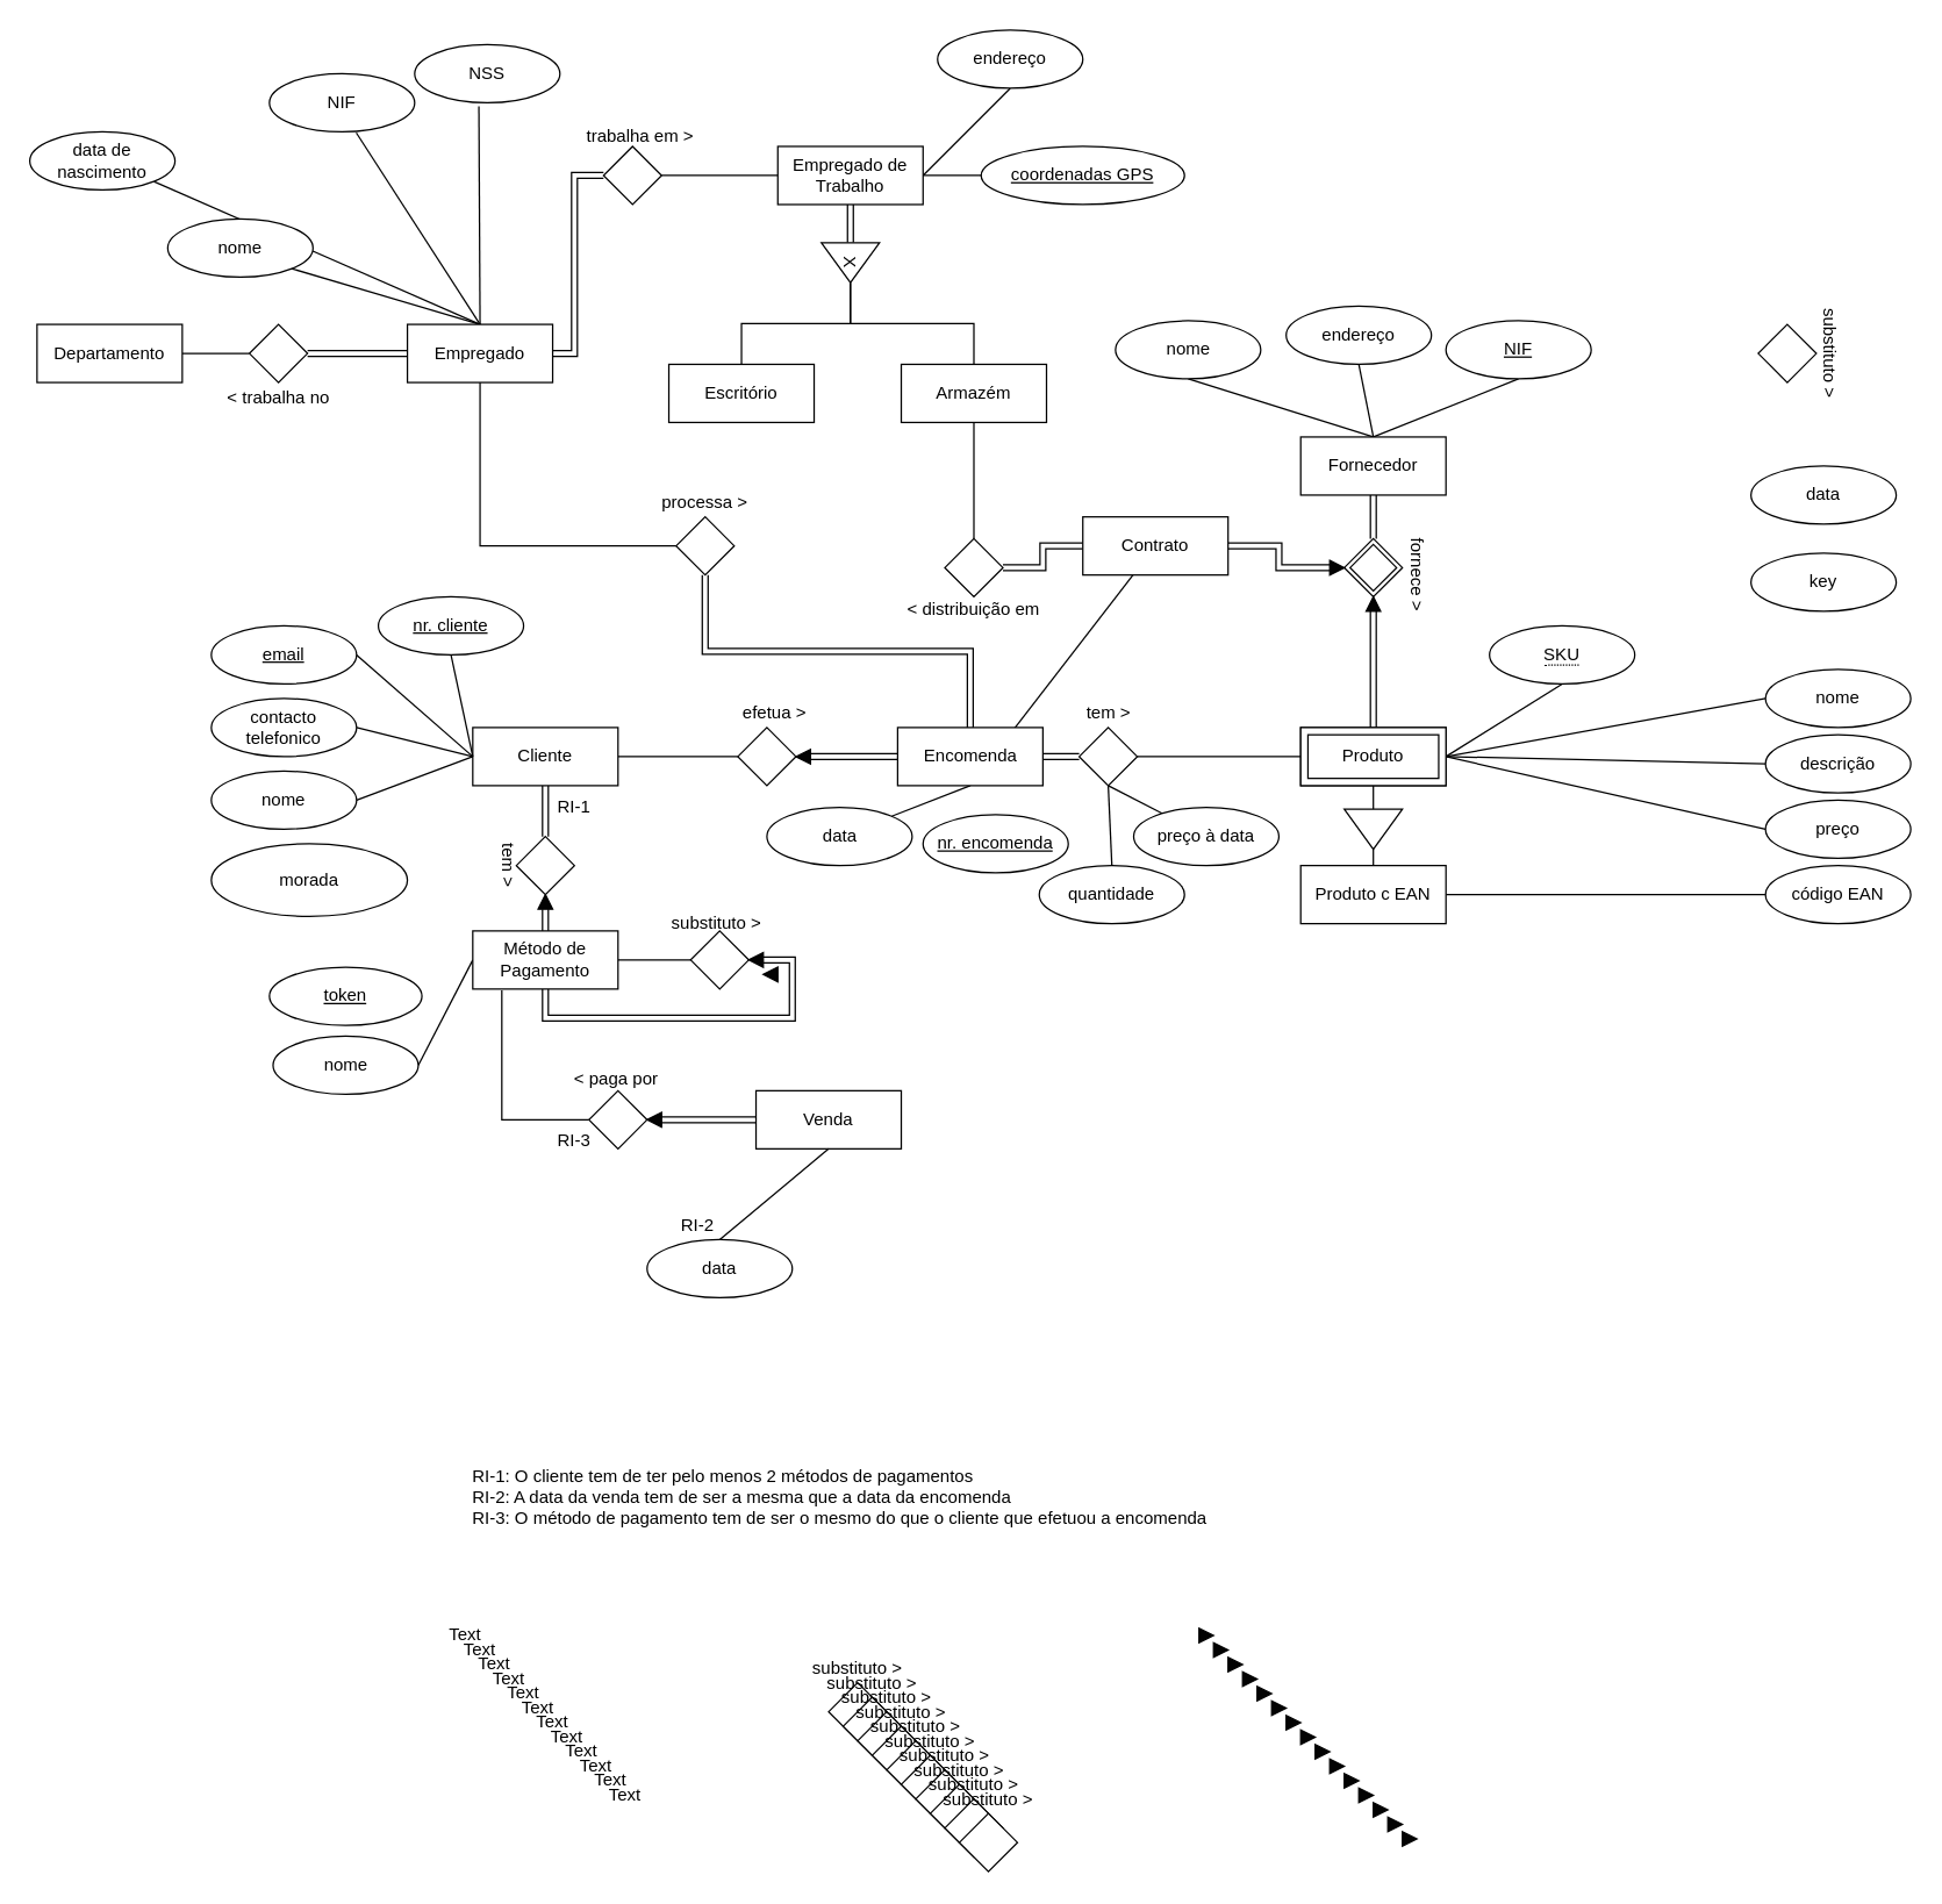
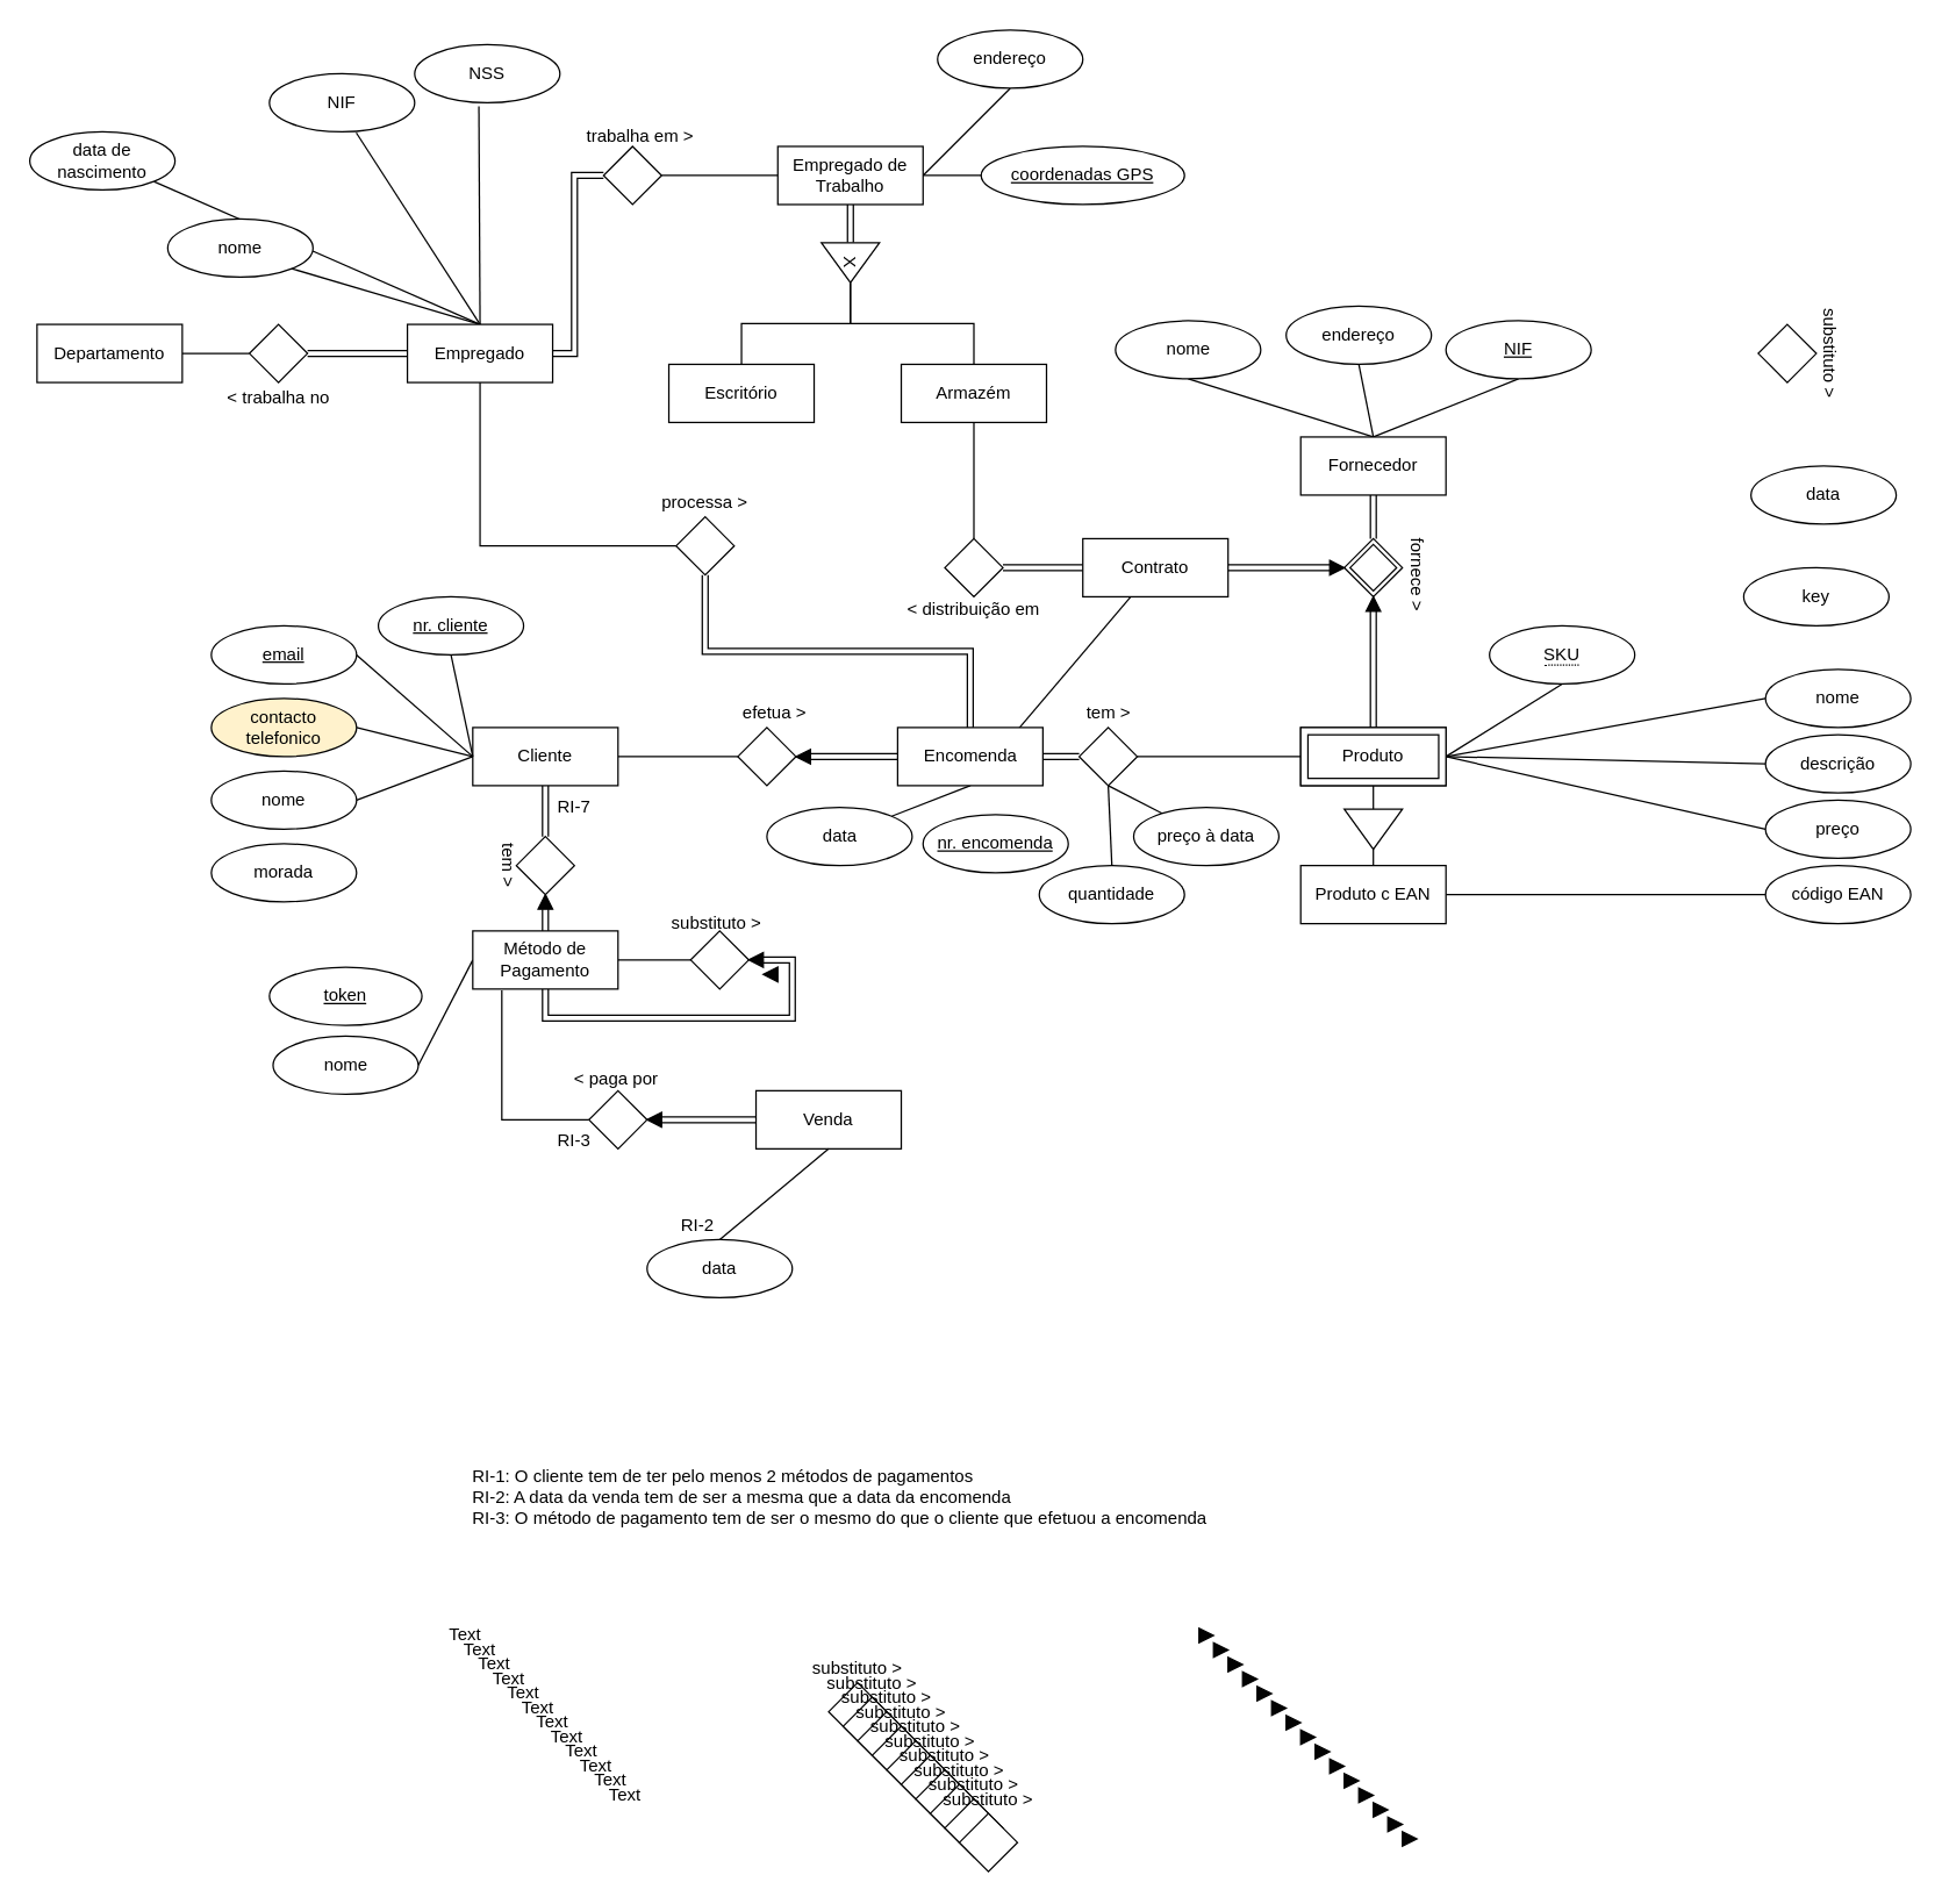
- <mxCell id="156" value="Contrato" style="whiteSpace=wrap;html=1;align=center;" vertex="1" parent="1"><mxGeometry x="745" y="355" width="100" height="40" as="geometry" /></mxCell>
+ <mxCell id="156" value="Contrato" style="whiteSpace=wrap;html=1;align=center;" vertex="1" parent="1"><mxGeometry x="745" y="370" width="100" height="40" as="geometry" /></mxCell>
- <mxCell id="158" value="key" style="ellipse;whiteSpace=wrap;html=1;align=center;" vertex="1" parent="1"><mxGeometry x="1205" y="380" width="100" height="40" as="geometry" /></mxCell>
+ <mxCell id="158" value="key" style="ellipse;whiteSpace=wrap;html=1;align=center;" vertex="1" parent="1"><mxGeometry x="1200" y="390" width="100" height="40" as="geometry" /></mxCell>
- <mxCell id="66" value="contacto telefonico" style="ellipse;whiteSpace=wrap;html=1;align=center;" vertex="1" parent="1"><mxGeometry x="145" y="480" width="100" height="40" as="geometry" /></mxCell>
+ <mxCell id="66" value="contacto telefonico" style="ellipse;whiteSpace=wrap;html=1;align=center;fillColor=#fff2cc;" vertex="1" parent="1"><mxGeometry x="145" y="480" width="100" height="40" as="geometry" /></mxCell>
- <mxCell id="34" value="RI-1" style="text;html=1;strokeColor=none;fillColor=none;align=center;verticalAlign=middle;whiteSpace=wrap;rounded=0;" vertex="1" parent="1"><mxGeometry x="365" y="540" width="60" height="30" as="geometry" /></mxCell>
+ <mxCell id="34" value="RI-7" style="text;html=1;strokeColor=none;fillColor=none;align=center;verticalAlign=middle;whiteSpace=wrap;rounded=0;" vertex="1" parent="1"><mxGeometry x="365" y="540" width="60" height="30" as="geometry" /></mxCell>
- <mxCell id="69" value="morada" style="ellipse;whiteSpace=wrap;html=1;align=center;" vertex="1" parent="1"><mxGeometry x="145" y="580" width="135" height="50" as="geometry" /></mxCell>
+ <mxCell id="69" value="morada" style="ellipse;whiteSpace=wrap;html=1;align=center;" vertex="1" parent="1"><mxGeometry x="145" y="580" width="100" height="40" as="geometry" /></mxCell>
